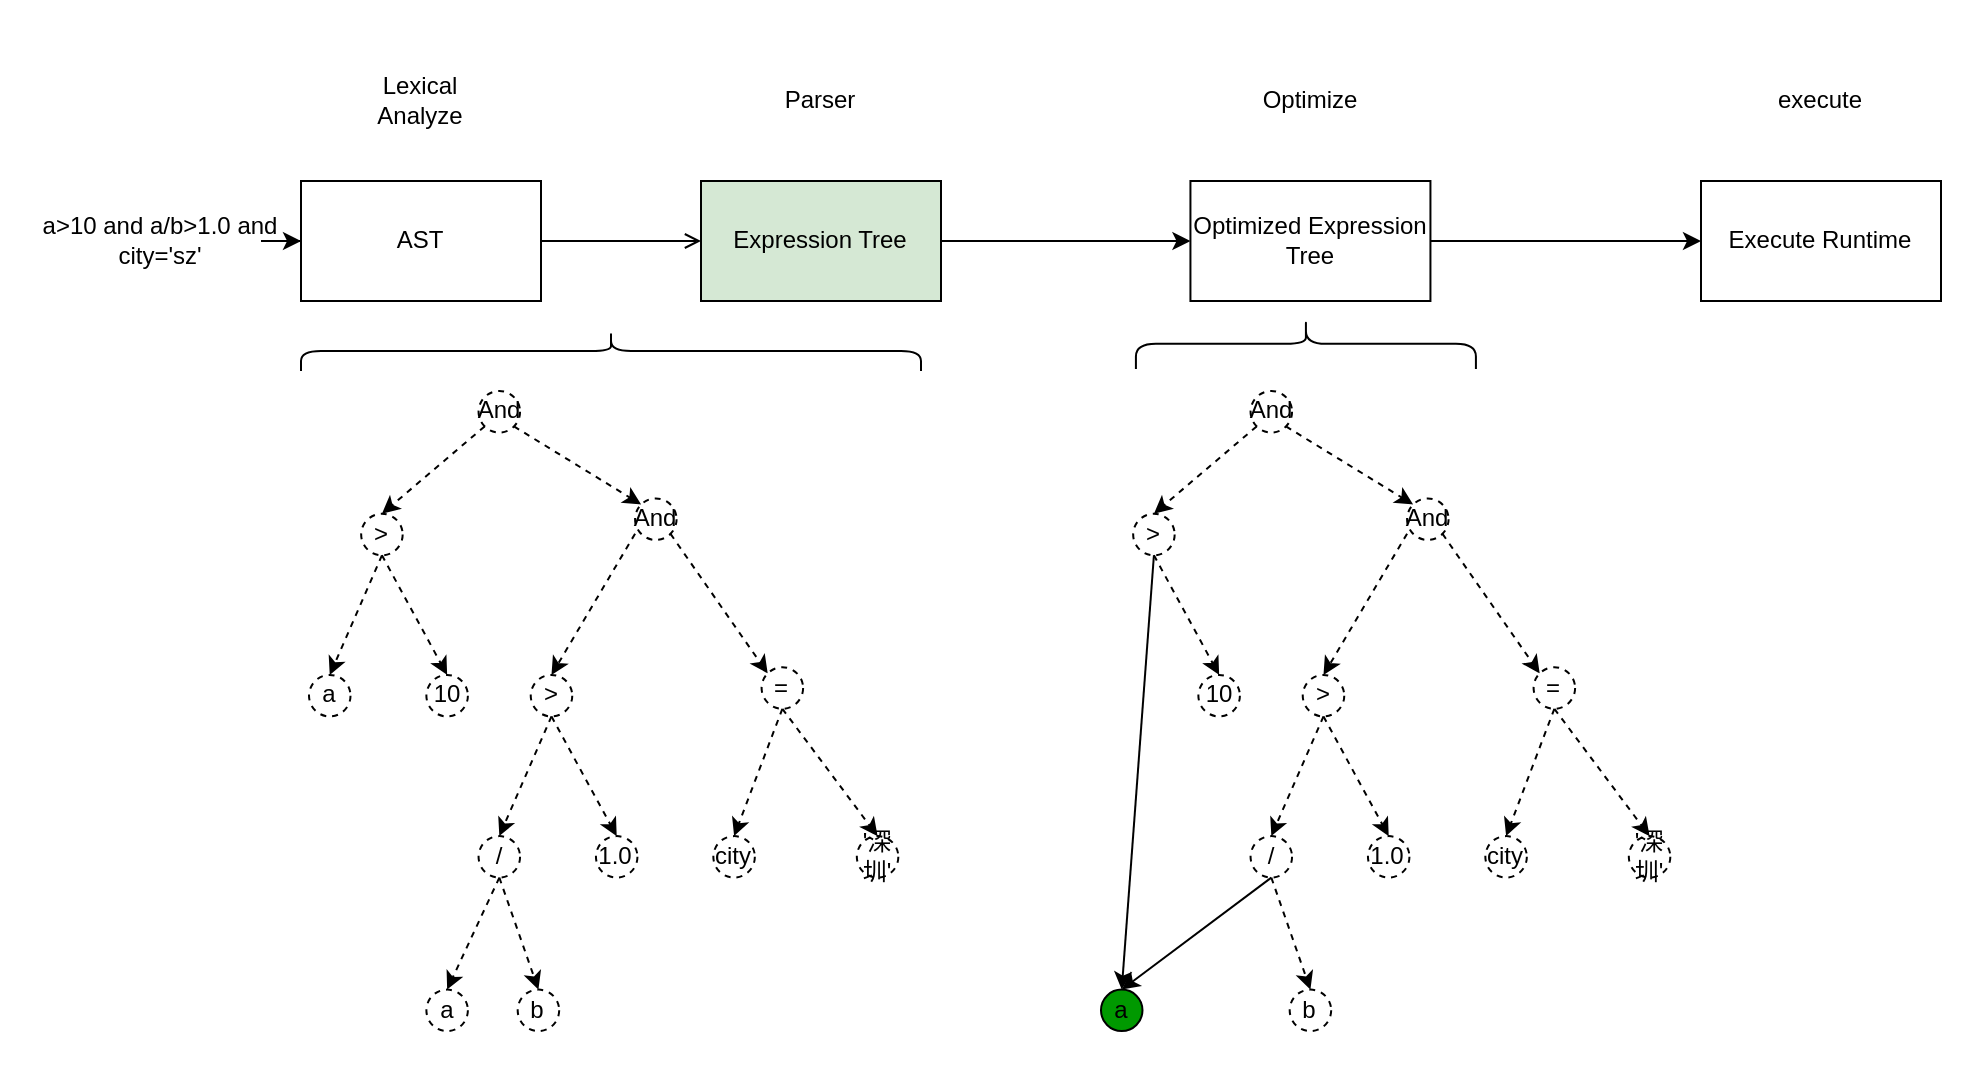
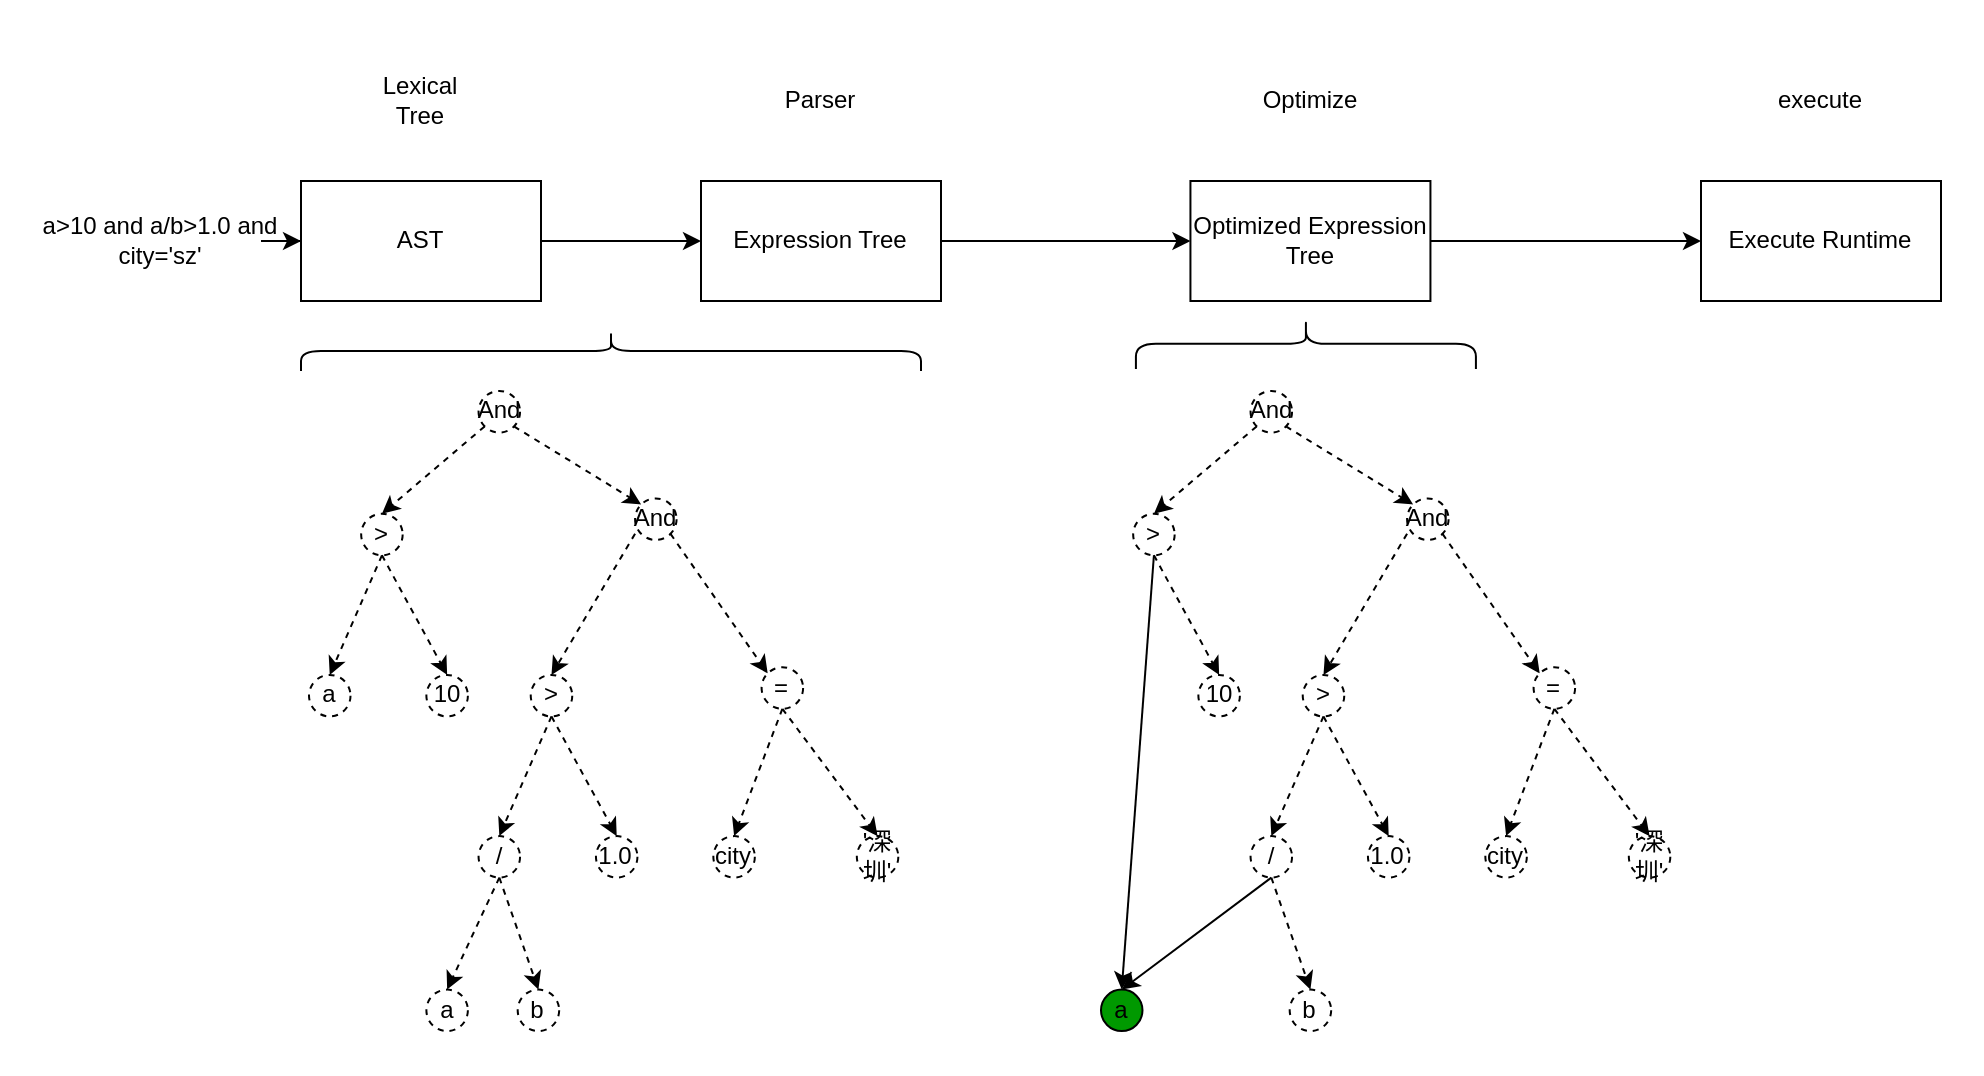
- <mxCell id="6" value="Lexical Analyze" style="text;html=1;strokeColor=none;fillColor=none;align=center;verticalAlign=middle;whiteSpace=wrap;rounded=0;" parent="1" vertex="1"><mxGeometry x="180" y="35" width="60" height="30" as="geometry" /></mxCell>
+ <mxCell id="6" value="Lexical Tree" style="text;html=1;strokeColor=none;fillColor=none;align=center;verticalAlign=middle;whiteSpace=wrap;rounded=0;" parent="1" vertex="1"><mxGeometry x="180" y="35" width="60" height="30" as="geometry" /></mxCell>
- <mxCell id="4" value="" style="edgeStyle=orthogonalEdgeStyle;rounded=0;orthogonalLoop=1;jettySize=auto;html=1;endArrow=open;" parent="1" source="5" target="8" edge="1"><mxGeometry relative="1" as="geometry" /></mxCell>
+ <mxCell id="4" value="" style="edgeStyle=orthogonalEdgeStyle;rounded=0;orthogonalLoop=1;jettySize=auto;html=1;" parent="1" source="5" target="8" edge="1"><mxGeometry relative="1" as="geometry" /></mxCell>
- <mxCell id="8" value="Expression Tree" style="whiteSpace=wrap;html=1;fillColor=#d5e8d4;" parent="1" vertex="1"><mxGeometry x="350" y="90" width="120" height="60" as="geometry" /></mxCell>
+ <mxCell id="8" value="Expression Tree" style="whiteSpace=wrap;html=1;" parent="1" vertex="1"><mxGeometry x="350" y="90" width="120" height="60" as="geometry" /></mxCell>
